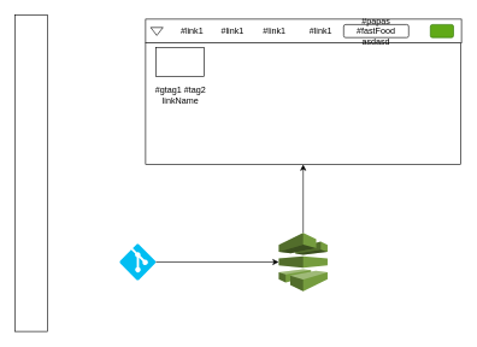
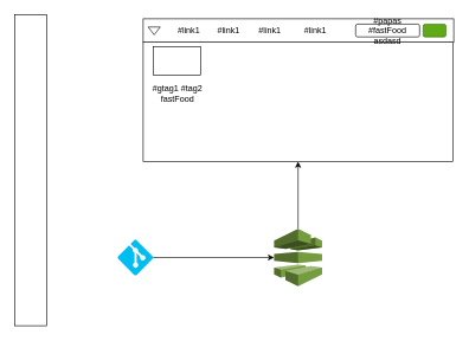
- <mxCell id="4" value="#papas #fastFood asdasd" style="rounded=1;whiteSpace=wrap;html=1;" vertex="1" parent="1"><mxGeometry x="475" y="33.5" width="90" height="18" as="geometry" /></mxCell>
+ <mxCell id="4" value="#papas #fastFood asdasd" style="rounded=1;whiteSpace=wrap;html=1;" vertex="1" parent="1"><mxGeometry x="500" y="33.5" width="90" height="18" as="geometry" /></mxCell>
- <mxCell id="12" value="#gtag1 #tag2&lt;br&gt;linkName" style="text;html=1;align=center;verticalAlign=middle;resizable=0;points=[];autosize=1;strokeColor=none;fillColor=none;" vertex="1" parent="1"><mxGeometry x="204.5" y="110" width="88" height="41" as="geometry" /></mxCell>
+ <mxCell id="12" value="#gtag1 #tag2&lt;br&gt;fastFood" style="text;html=1;align=center;verticalAlign=middle;resizable=0;points=[];autosize=1;strokeColor=none;fillColor=none;" vertex="1" parent="1"><mxGeometry x="204.5" y="110" width="88" height="41" as="geometry" /></mxCell>
